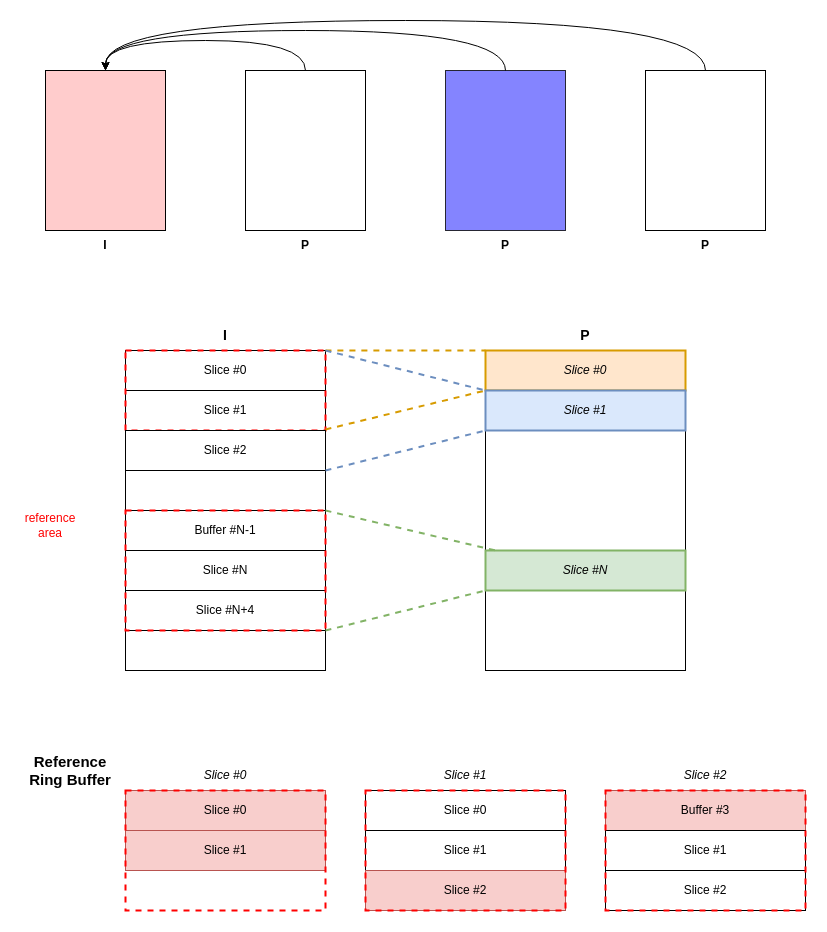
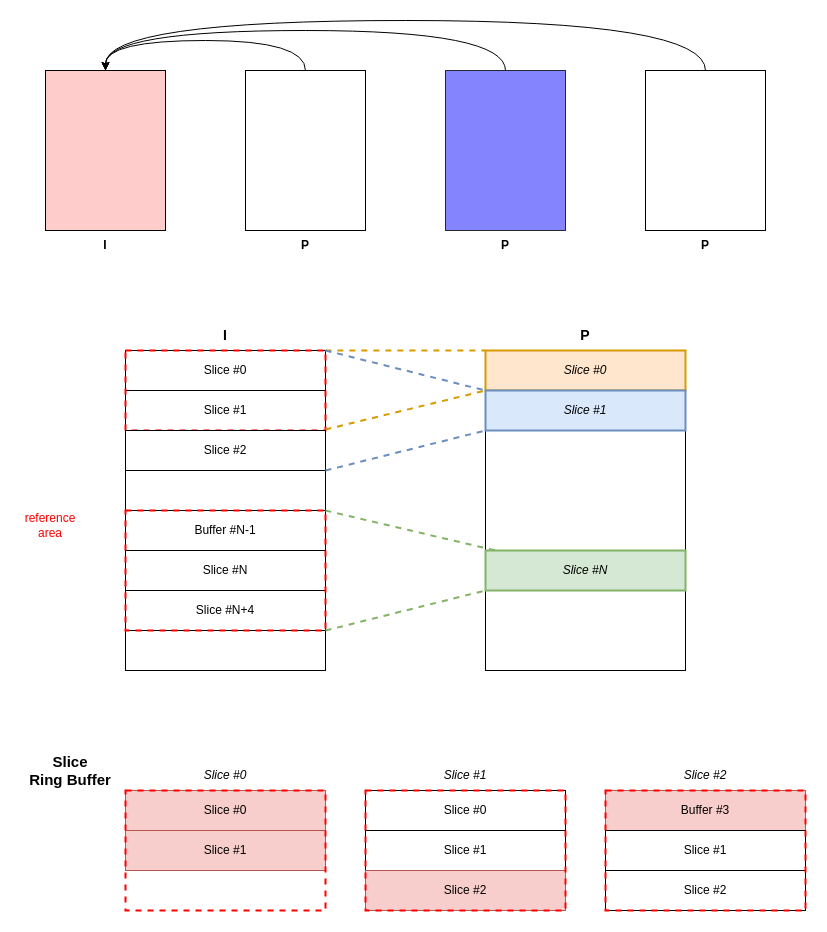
- <mxCell id="46" value="Reference&lt;br style=&quot;font-size: 15px;&quot;&gt;Ring Buffer" style="text;html=1;align=center;verticalAlign=middle;whiteSpace=wrap;rounded=0;fontSize=15;fontStyle=1" vertex="1" parent="1"><mxGeometry x="25" y="750" width="90" height="40" as="geometry" /></mxCell>
+ <mxCell id="46" value="Slice&lt;br style=&quot;font-size: 15px;&quot;&gt;Ring Buffer" style="text;html=1;align=center;verticalAlign=middle;whiteSpace=wrap;rounded=0;fontSize=15;fontStyle=1" vertex="1" parent="1"><mxGeometry x="25" y="750" width="90" height="40" as="geometry" /></mxCell>
